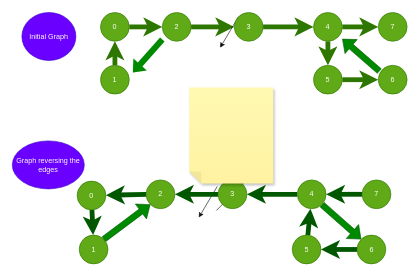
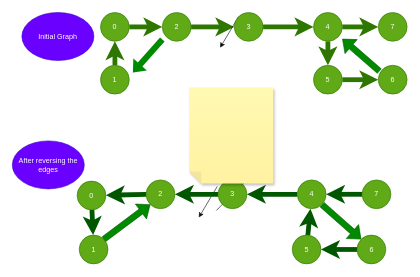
- <mxCell id="21" value="Initial Graph" style="ellipse;whiteSpace=wrap;html=1;fillColor=#6a00ff;fontColor=#ffffff;strokeColor=#3700CC;" parent="1" vertex="1"><mxGeometry x="36" y="20" width="90" height="80" as="geometry" /></mxCell>
+ <mxCell id="21" value="Initial Graph" style="ellipse;whiteSpace=wrap;html=1;fillColor=#6a00ff;fontColor=#ffffff;strokeColor=#3700CC;" parent="1" vertex="1"><mxGeometry x="36" y="20" width="120" height="80" as="geometry" /></mxCell>
- <mxCell id="40" value="Graph reversing the edges" style="ellipse;whiteSpace=wrap;html=1;fillColor=#6a00ff;fontColor=#ffffff;strokeColor=#3700CC;" parent="1" vertex="1"><mxGeometry x="20" y="234" width="120" height="80" as="geometry" /></mxCell>
+ <mxCell id="40" value="After reversing the edges" style="ellipse;whiteSpace=wrap;html=1;fillColor=#6a00ff;fontColor=#ffffff;strokeColor=#3700CC;" parent="1" vertex="1"><mxGeometry x="20" y="234" width="120" height="80" as="geometry" /></mxCell>
